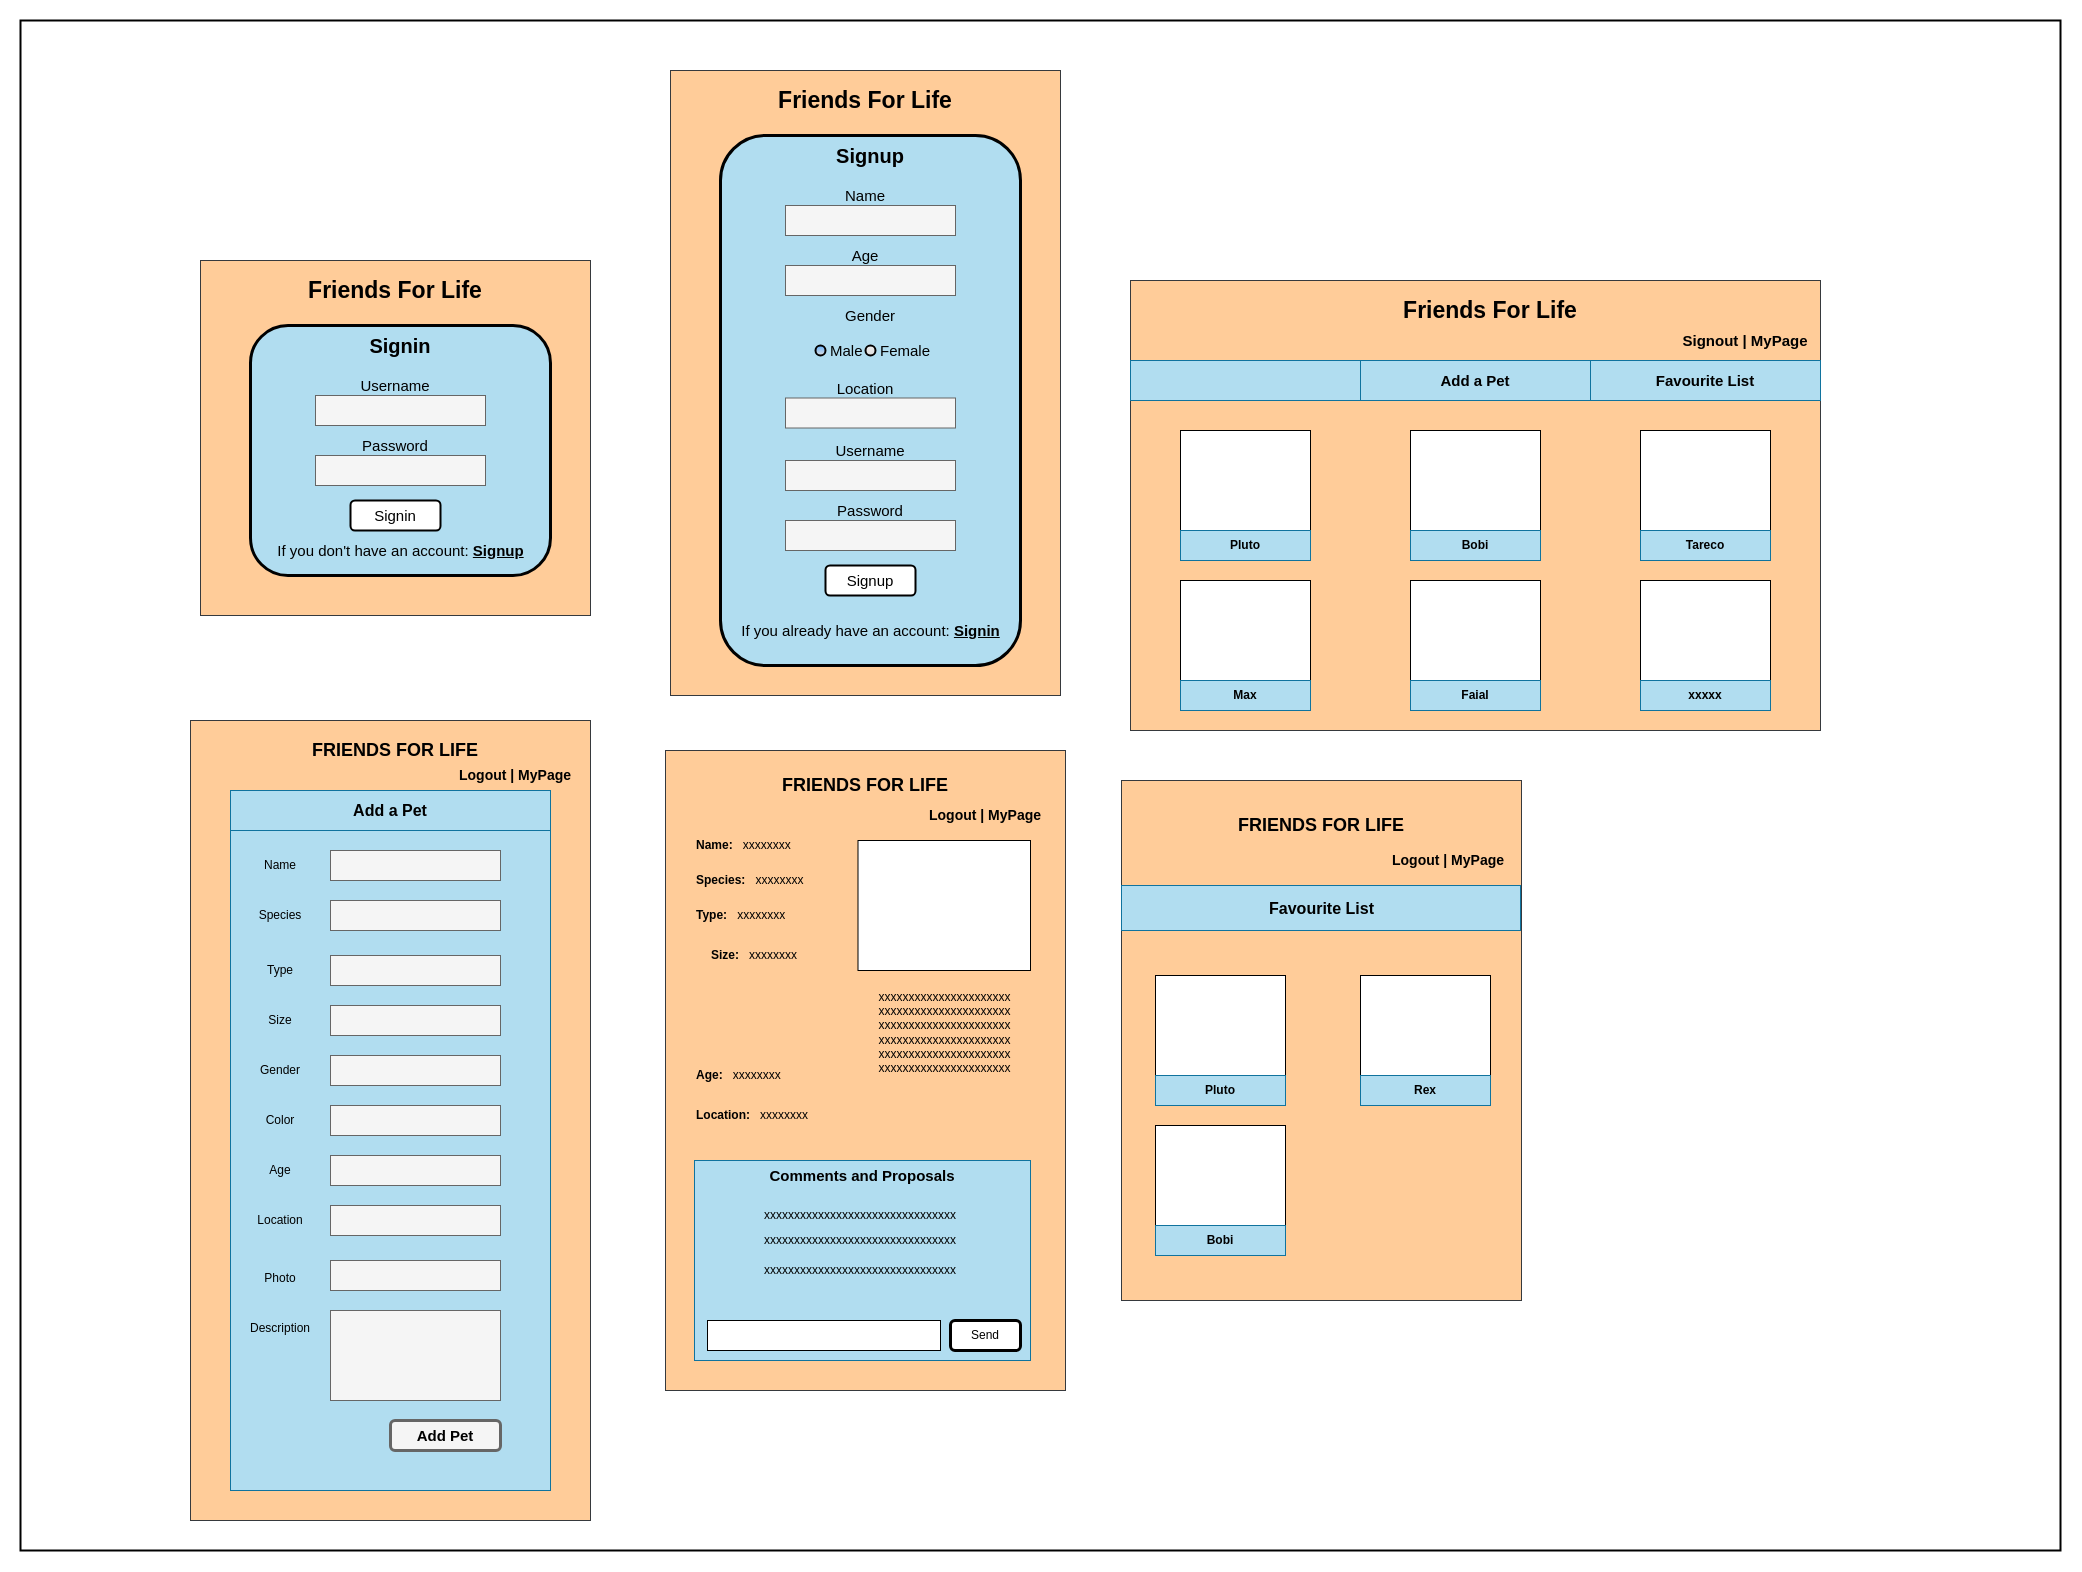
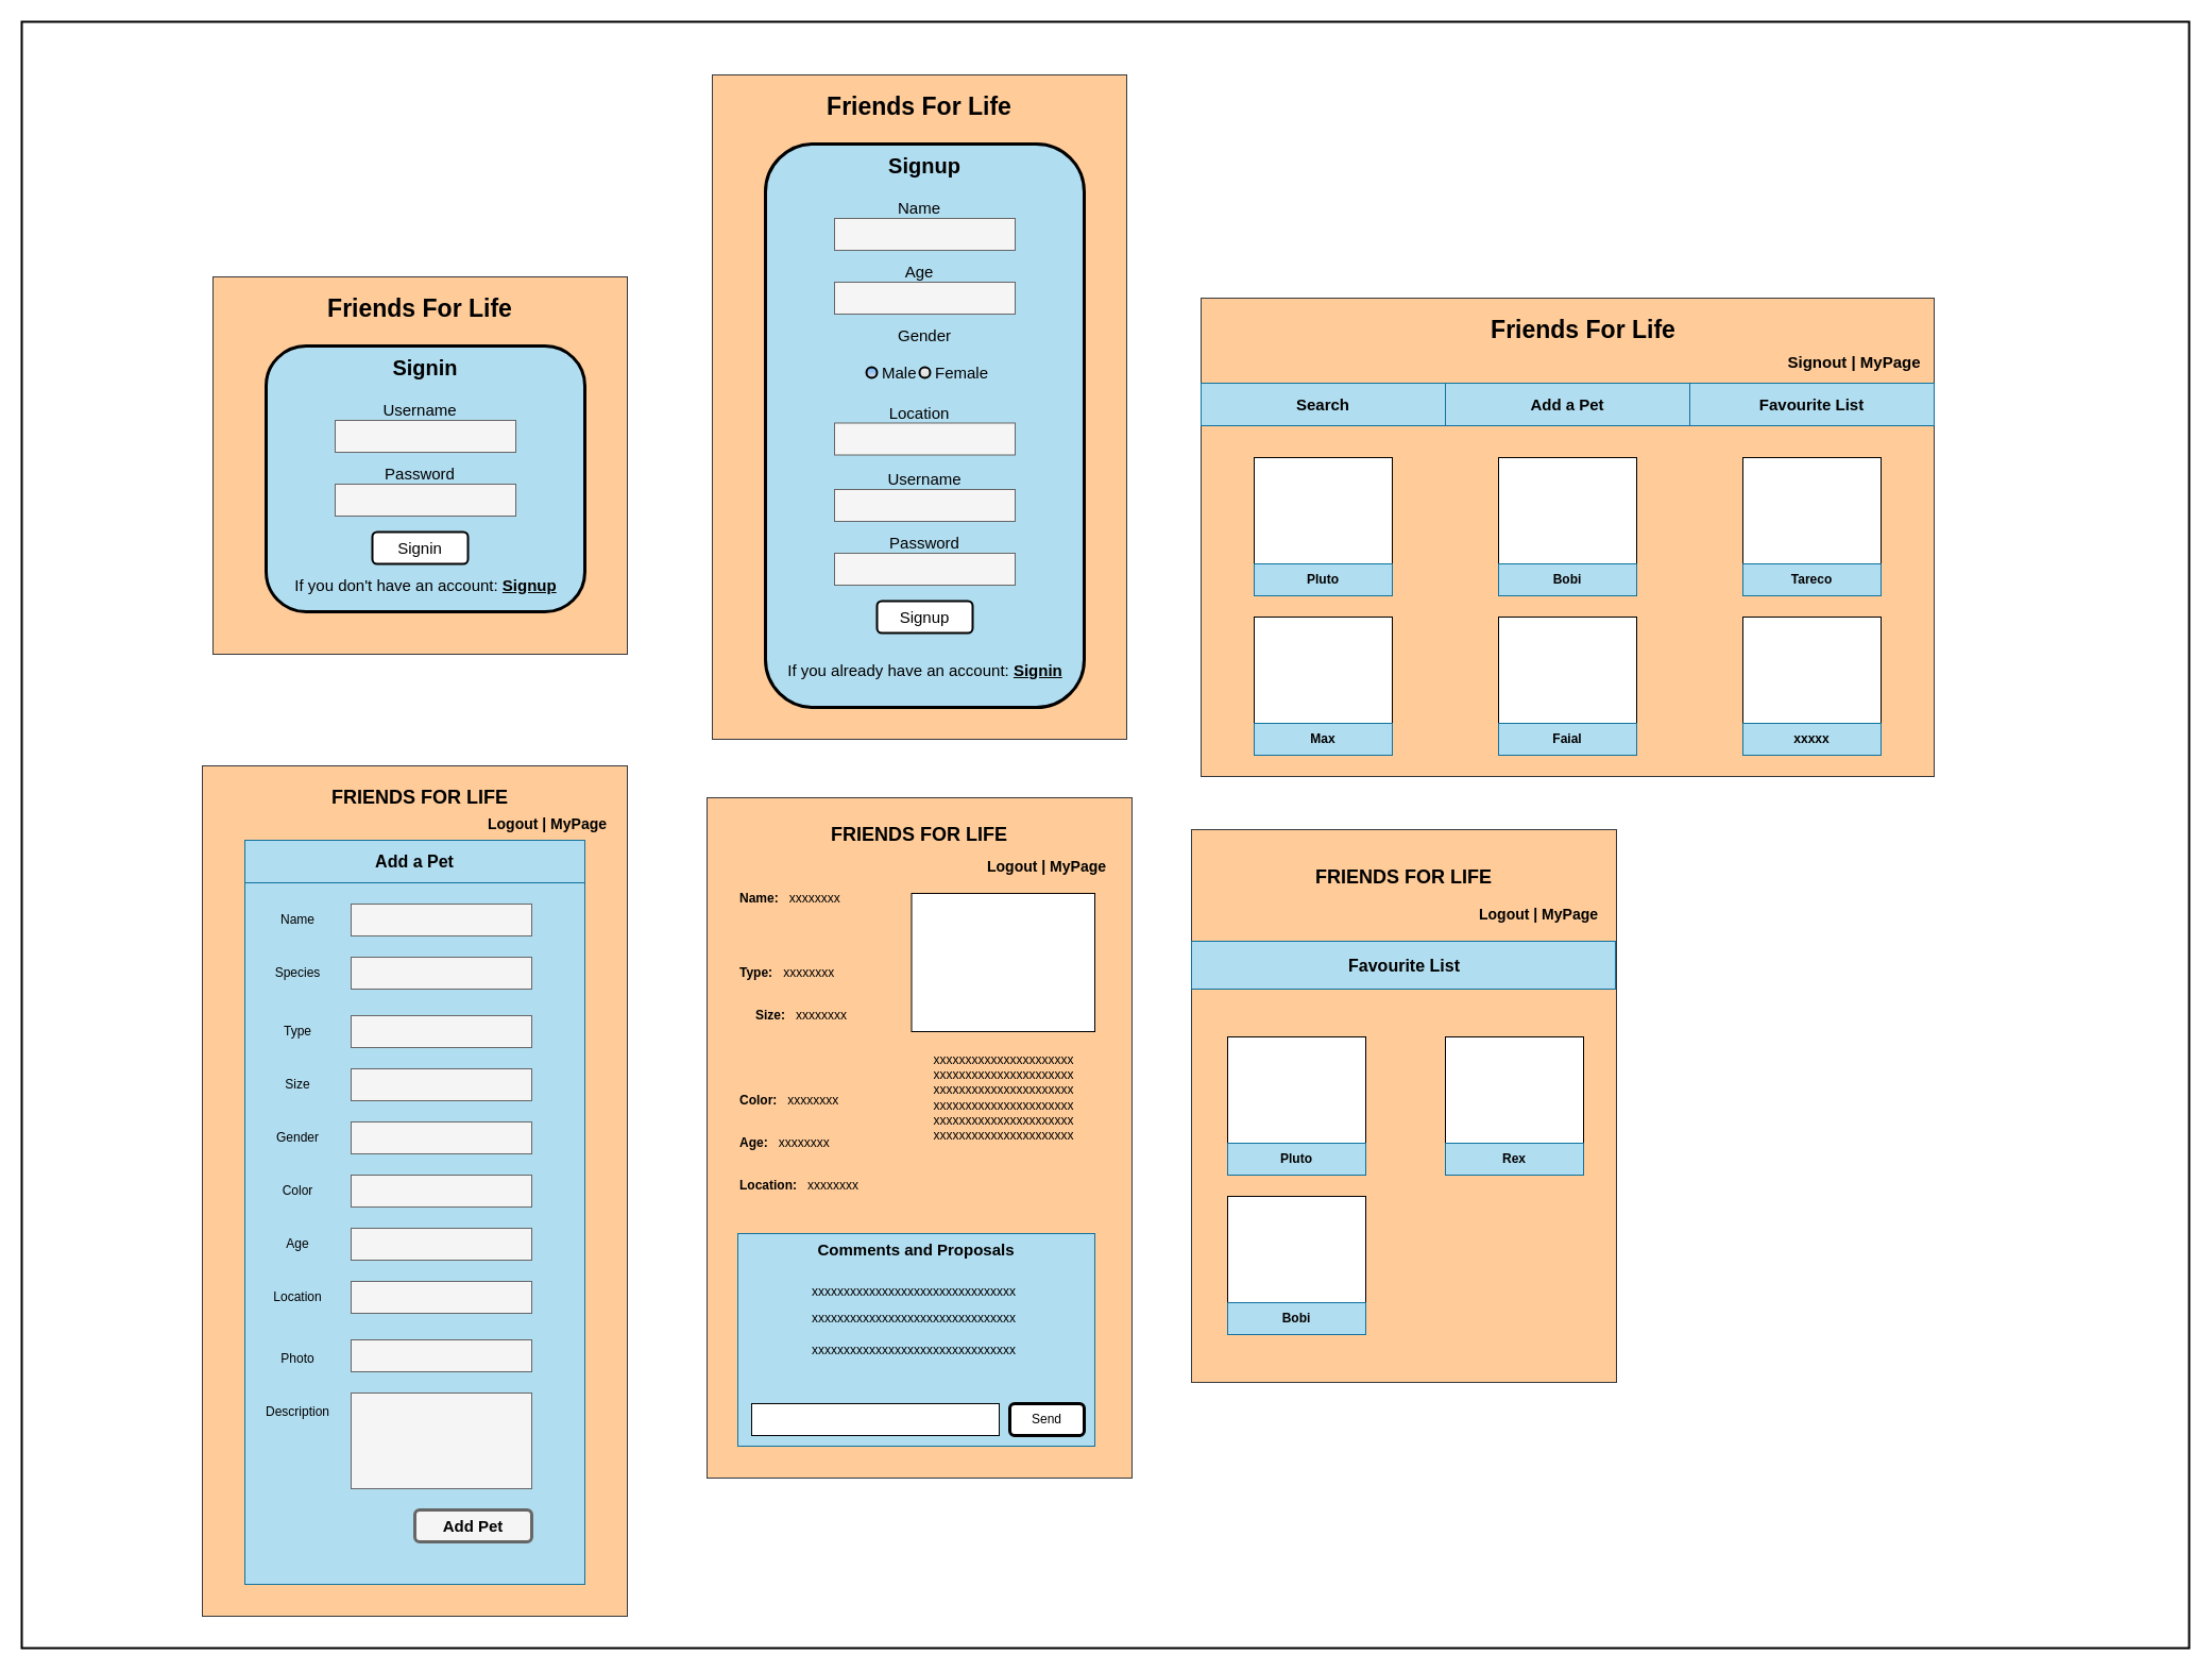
+ <mxCell id="118" value="&lt;b&gt;&lt;font style=&quot;font-size: 15px&quot;&gt;Search&lt;/font&gt;&lt;/b&gt;" style="text;html=1;strokeColor=none;fillColor=none;align=center;verticalAlign=middle;whiteSpace=wrap;rounded=0;" parent="1" vertex="1"><mxGeometry x="1130" width="230" height="40" as="geometry" y="360" /></mxCell>
- <mxCell id="63" value="&lt;b&gt;Species:&amp;nbsp; &amp;nbsp;&lt;/b&gt;xxxxxxxx" style="text;html=1;strokeColor=none;fillColor=none;align=left;verticalAlign=middle;whiteSpace=wrap;rounded=0;" parent="1" vertex="1"><mxGeometry x="694" y="865" width="126" height="30" as="geometry" /></mxCell>
+ <mxCell id="67" value="&lt;b&gt;Color:&amp;nbsp; &amp;nbsp;&lt;/b&gt;xxxxxxxx" style="text;html=1;strokeColor=none;fillColor=none;align=left;verticalAlign=middle;whiteSpace=wrap;rounded=0;" parent="1" vertex="1"><mxGeometry x="694" y="1020" width="126" height="30" as="geometry" /></mxCell>
